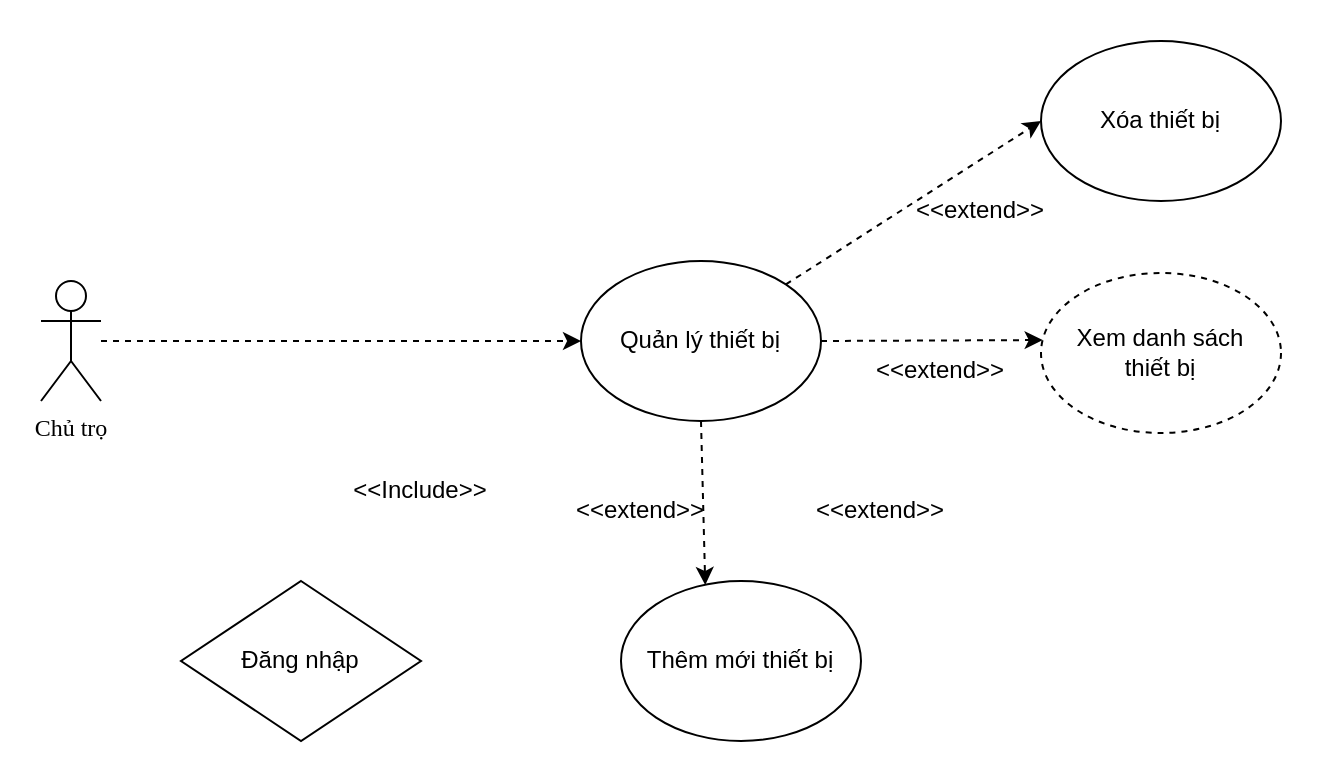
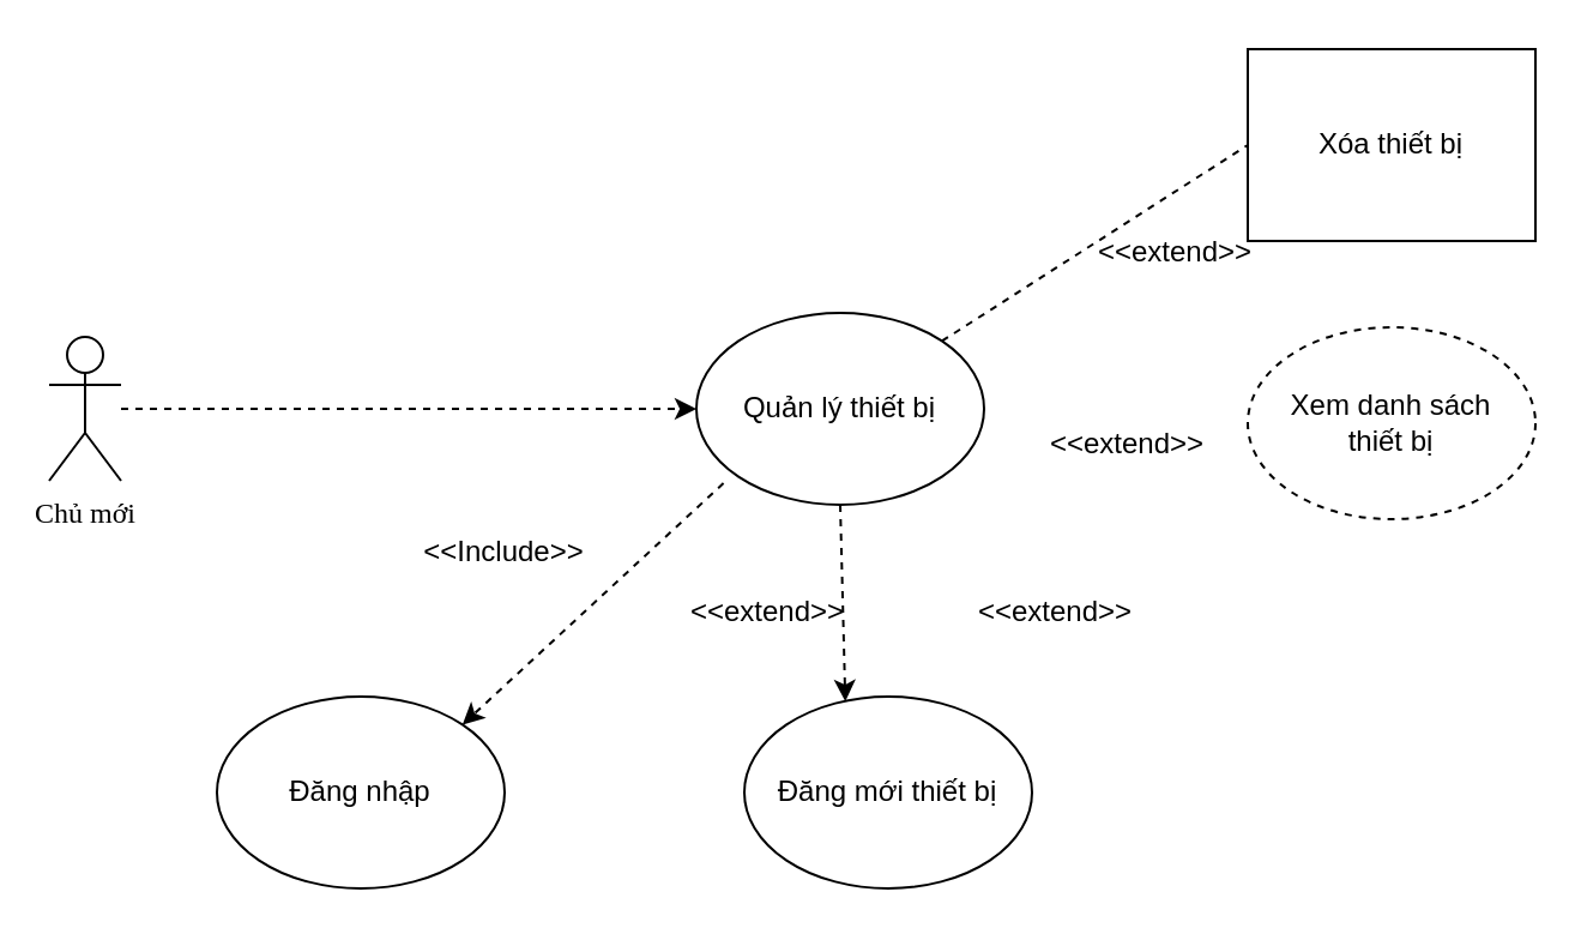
- <mxCell id="7" value="Xóa thiết bị" style="ellipse;whiteSpace=wrap;html=1;" vertex="1" parent="1"><mxGeometry x="520" y="20" width="120" height="80" as="geometry" /></mxCell>
+ <mxCell id="7" value="Xóa thiết bị" style="whiteSpace=wrap;html=1;rounded=0;" vertex="1" parent="1"><mxGeometry x="520" y="20" width="120" height="80" as="geometry" /></mxCell>
- <mxCell id="13" value="" style="endArrow=classic;html=1;rounded=0;dashed=1;entryX=0;entryY=0.5;entryDx=0;entryDy=0;exitX=1;exitY=0;exitDx=0;exitDy=0;" edge="1" parent="1" source="3" target="7"><mxGeometry width="50" height="50" relative="1" as="geometry"><mxPoint x="380" y="240" as="sourcePoint" /><mxPoint x="382" y="322" as="targetPoint" /></mxGeometry></mxCell>
+ <mxCell id="13" value="" style="endArrow=none;html=1;rounded=0;dashed=1;entryX=0;entryY=0.5;entryDx=0;entryDy=0;exitX=1;exitY=0;exitDx=0;exitDy=0;" edge="1" parent="1" source="3" target="7"><mxGeometry width="50" height="50" relative="1" as="geometry"><mxPoint x="380" y="240" as="sourcePoint" /><mxPoint x="382" y="322" as="targetPoint" /></mxGeometry></mxCell>
- <mxCell id="12" value="" style="endArrow=classic;html=1;rounded=0;dashed=1;entryX=0.007;entryY=0.419;entryDx=0;entryDy=0;entryPerimeter=0;exitX=1;exitY=0.5;exitDx=0;exitDy=0;" edge="1" parent="1" source="3" target="6"><mxGeometry width="50" height="50" relative="1" as="geometry"><mxPoint x="370" y="230" as="sourcePoint" /><mxPoint x="372" y="312" as="targetPoint" /></mxGeometry></mxCell>
- <mxCell id="2" value="Chủ trọ" style="shape=umlActor;verticalLabelPosition=bottom;verticalAlign=top;html=1;outlineConnect=0;fontFamily=Times New Roman;" vertex="1" parent="1"><mxGeometry x="20" y="140" width="30" height="60" as="geometry" /></mxCell>
+ <mxCell id="2" value="Chủ mới" style="shape=umlActor;verticalLabelPosition=bottom;verticalAlign=top;html=1;outlineConnect=0;fontFamily=Times New Roman;" vertex="1" parent="1"><mxGeometry x="20" y="140" width="30" height="60" as="geometry" /></mxCell>
- <mxCell id="10" value="&amp;lt;&amp;lt;Include&amp;gt;&amp;gt;" style="text;html=1;strokeColor=none;fillColor=none;align=center;verticalAlign=middle;whiteSpace=wrap;rounded=0;" vertex="1" parent="1"><mxGeometry x="180" y="230" width="60" height="30" as="geometry" /></mxCell>
+ <mxCell id="10" value="&amp;lt;&amp;lt;Include&amp;gt;&amp;gt;" style="text;html=1;strokeColor=none;fillColor=none;align=center;verticalAlign=middle;whiteSpace=wrap;rounded=0;" vertex="1" parent="1"><mxGeometry x="180" y="215" width="60" height="30" as="geometry" /></mxCell>
+ <mxCell id="9" value="" style="endArrow=classic;html=1;rounded=0;exitX=0.094;exitY=0.888;exitDx=0;exitDy=0;exitPerimeter=0;entryX=1;entryY=0;entryDx=0;entryDy=0;dashed=1;" edge="1" parent="1" source="3" target="4"><mxGeometry width="50" height="50" relative="1" as="geometry"><mxPoint x="200" y="280" as="sourcePoint" /><mxPoint x="250" y="230" as="targetPoint" /></mxGeometry></mxCell>
- <mxCell id="4" value="Đăng nhập" style="rhombus;whiteSpace=wrap;html=1;" vertex="1" parent="1"><mxGeometry x="90" y="290" width="120" height="80" as="geometry" /></mxCell>
+ <mxCell id="4" value="Đăng nhập" style="ellipse;whiteSpace=wrap;html=1;" vertex="1" parent="1"><mxGeometry x="90" y="290" width="120" height="80" as="geometry" /></mxCell>
- <mxCell id="5" value="Thêm mới thiết bị" style="ellipse;whiteSpace=wrap;html=1;" vertex="1" parent="1"><mxGeometry x="310" y="290" width="120" height="80" as="geometry" /></mxCell>
+ <mxCell id="5" value="Đăng mới thiết bị" style="ellipse;whiteSpace=wrap;html=1;" vertex="1" parent="1"><mxGeometry x="310" y="290" width="120" height="80" as="geometry" /></mxCell>
